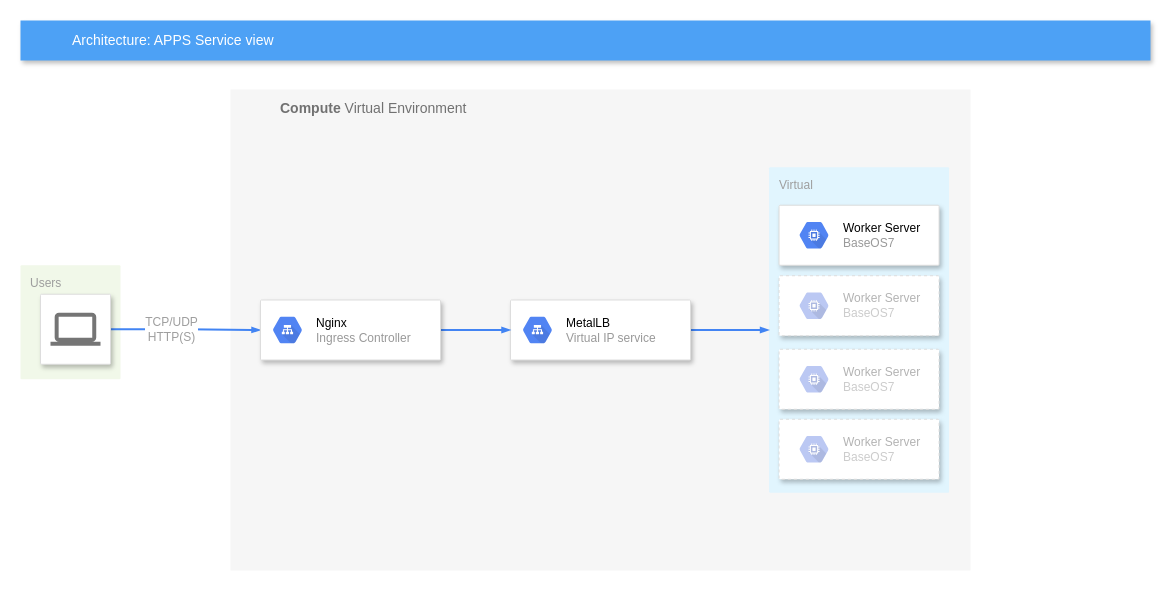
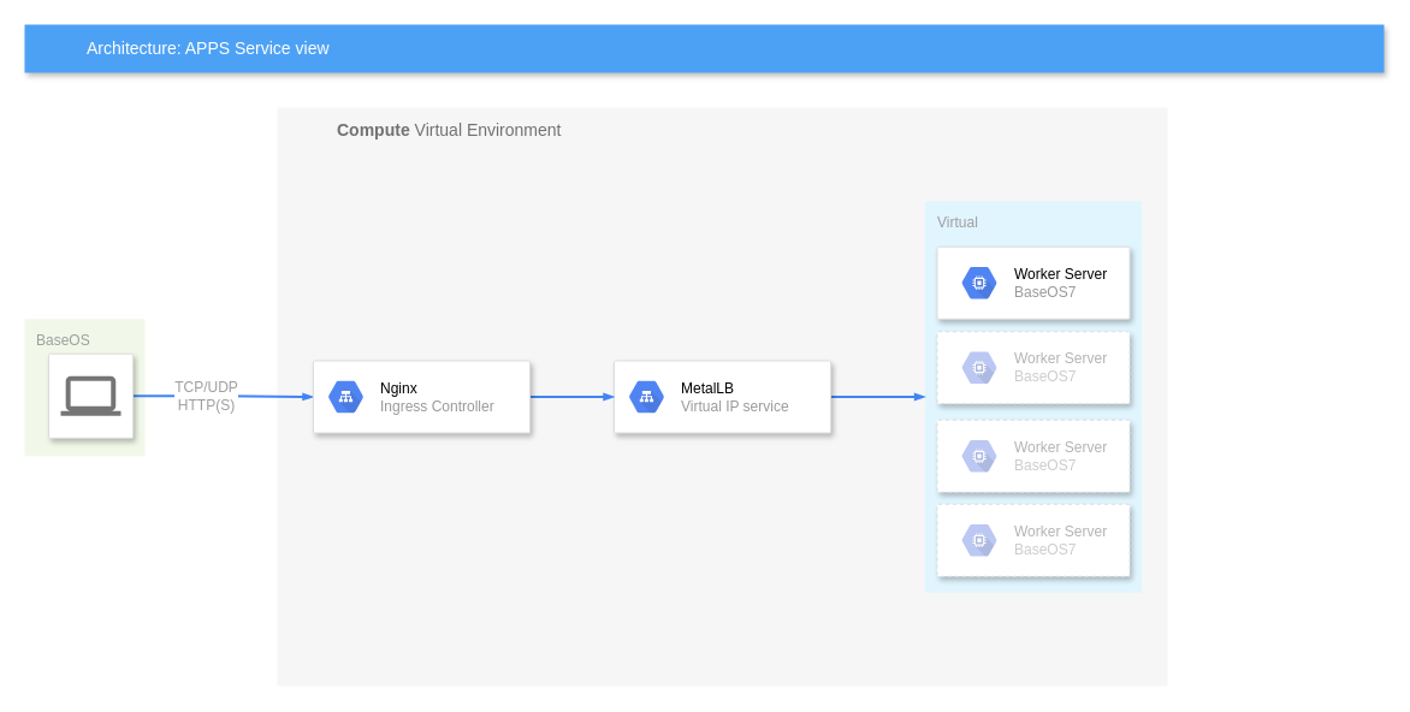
- <mxCell id="5" value="Users" style="rounded=1;absoluteArcSize=1;arcSize=2;html=1;strokeColor=none;gradientColor=none;shadow=0;dashed=0;fontSize=12;fontColor=#9E9E9E;align=left;verticalAlign=top;spacing=10;spacingTop=-4;fillColor=#F1F8E9;" vertex="1" parent="1"><mxGeometry x="20" y="264.75" width="100" height="114" as="geometry" /></mxCell>
+ <mxCell id="5" value="BaseOS" style="rounded=1;absoluteArcSize=1;arcSize=2;html=1;strokeColor=none;gradientColor=none;shadow=0;dashed=0;fontSize=12;fontColor=#9E9E9E;align=left;verticalAlign=top;spacing=10;spacingTop=-4;fillColor=#F1F8E9;" vertex="1" parent="1"><mxGeometry x="20" y="264.75" width="100" height="114" as="geometry" /></mxCell>
